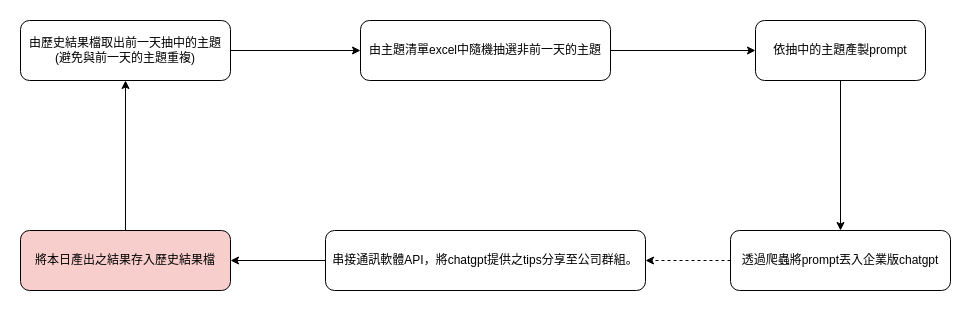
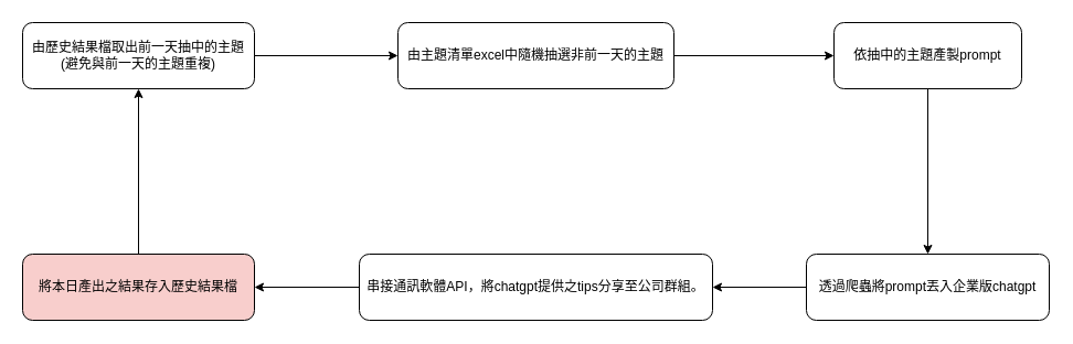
- <mxCell id="8" style="edgeStyle=orthogonalEdgeStyle;rounded=0;orthogonalLoop=1;jettySize=auto;html=1;dashed=1;" edge="1" parent="1" source="9" target="11"><mxGeometry relative="1" as="geometry" /></mxCell>
+ <mxCell id="8" style="edgeStyle=orthogonalEdgeStyle;rounded=0;orthogonalLoop=1;jettySize=auto;html=1;" edge="1" parent="1" source="9" target="11"><mxGeometry relative="1" as="geometry" /></mxCell>
